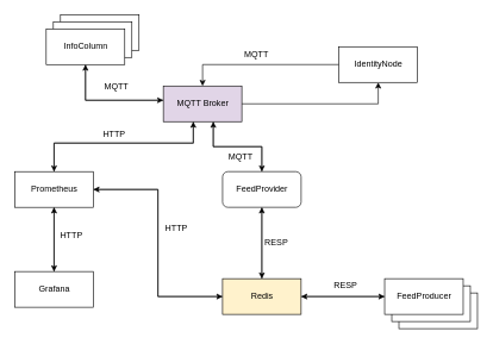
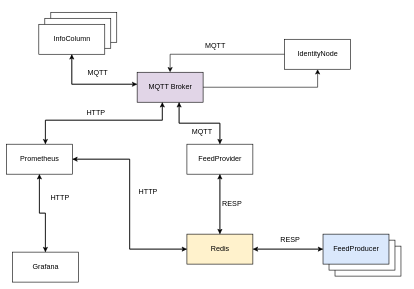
- <mxCell id="30" value="Prometheus" style="html=1;" vertex="1" parent="1"><mxGeometry x="20" y="240" width="110" height="50" as="geometry" /></mxCell>
+ <mxCell id="30" value="Prometheus" style="html=1;" vertex="1" parent="1"><mxGeometry x="10" y="240" width="110" height="50" as="geometry" /></mxCell>
- <mxCell id="17" value="FeedProvider" style="html=1;rounded=1;" vertex="1" parent="1"><mxGeometry x="311" y="240" width="110" height="50" as="geometry" /></mxCell>
+ <mxCell id="17" value="FeedProvider" style="html=1;" vertex="1" parent="1"><mxGeometry x="311" y="240" width="110" height="50" as="geometry" /></mxCell>
- <mxCell id="32" value="Grafana" style="html=1;" vertex="1" parent="1"><mxGeometry x="20" y="380" width="110" height="50" as="geometry" /></mxCell>
+ <mxCell id="32" value="Grafana" style="html=1;" vertex="1" parent="1"><mxGeometry x="20" y="420" width="110" height="50" as="geometry" /></mxCell>
- <mxCell id="26" value="FeedProducer" style="html=1;" vertex="1" parent="1"><mxGeometry x="538" y="390" width="110" height="50" as="geometry" /></mxCell>
+ <mxCell id="26" value="FeedProducer" style="html=1;fillColor=#dae8fc;" vertex="1" parent="1"><mxGeometry x="538" y="390" width="110" height="50" as="geometry" /></mxCell>
